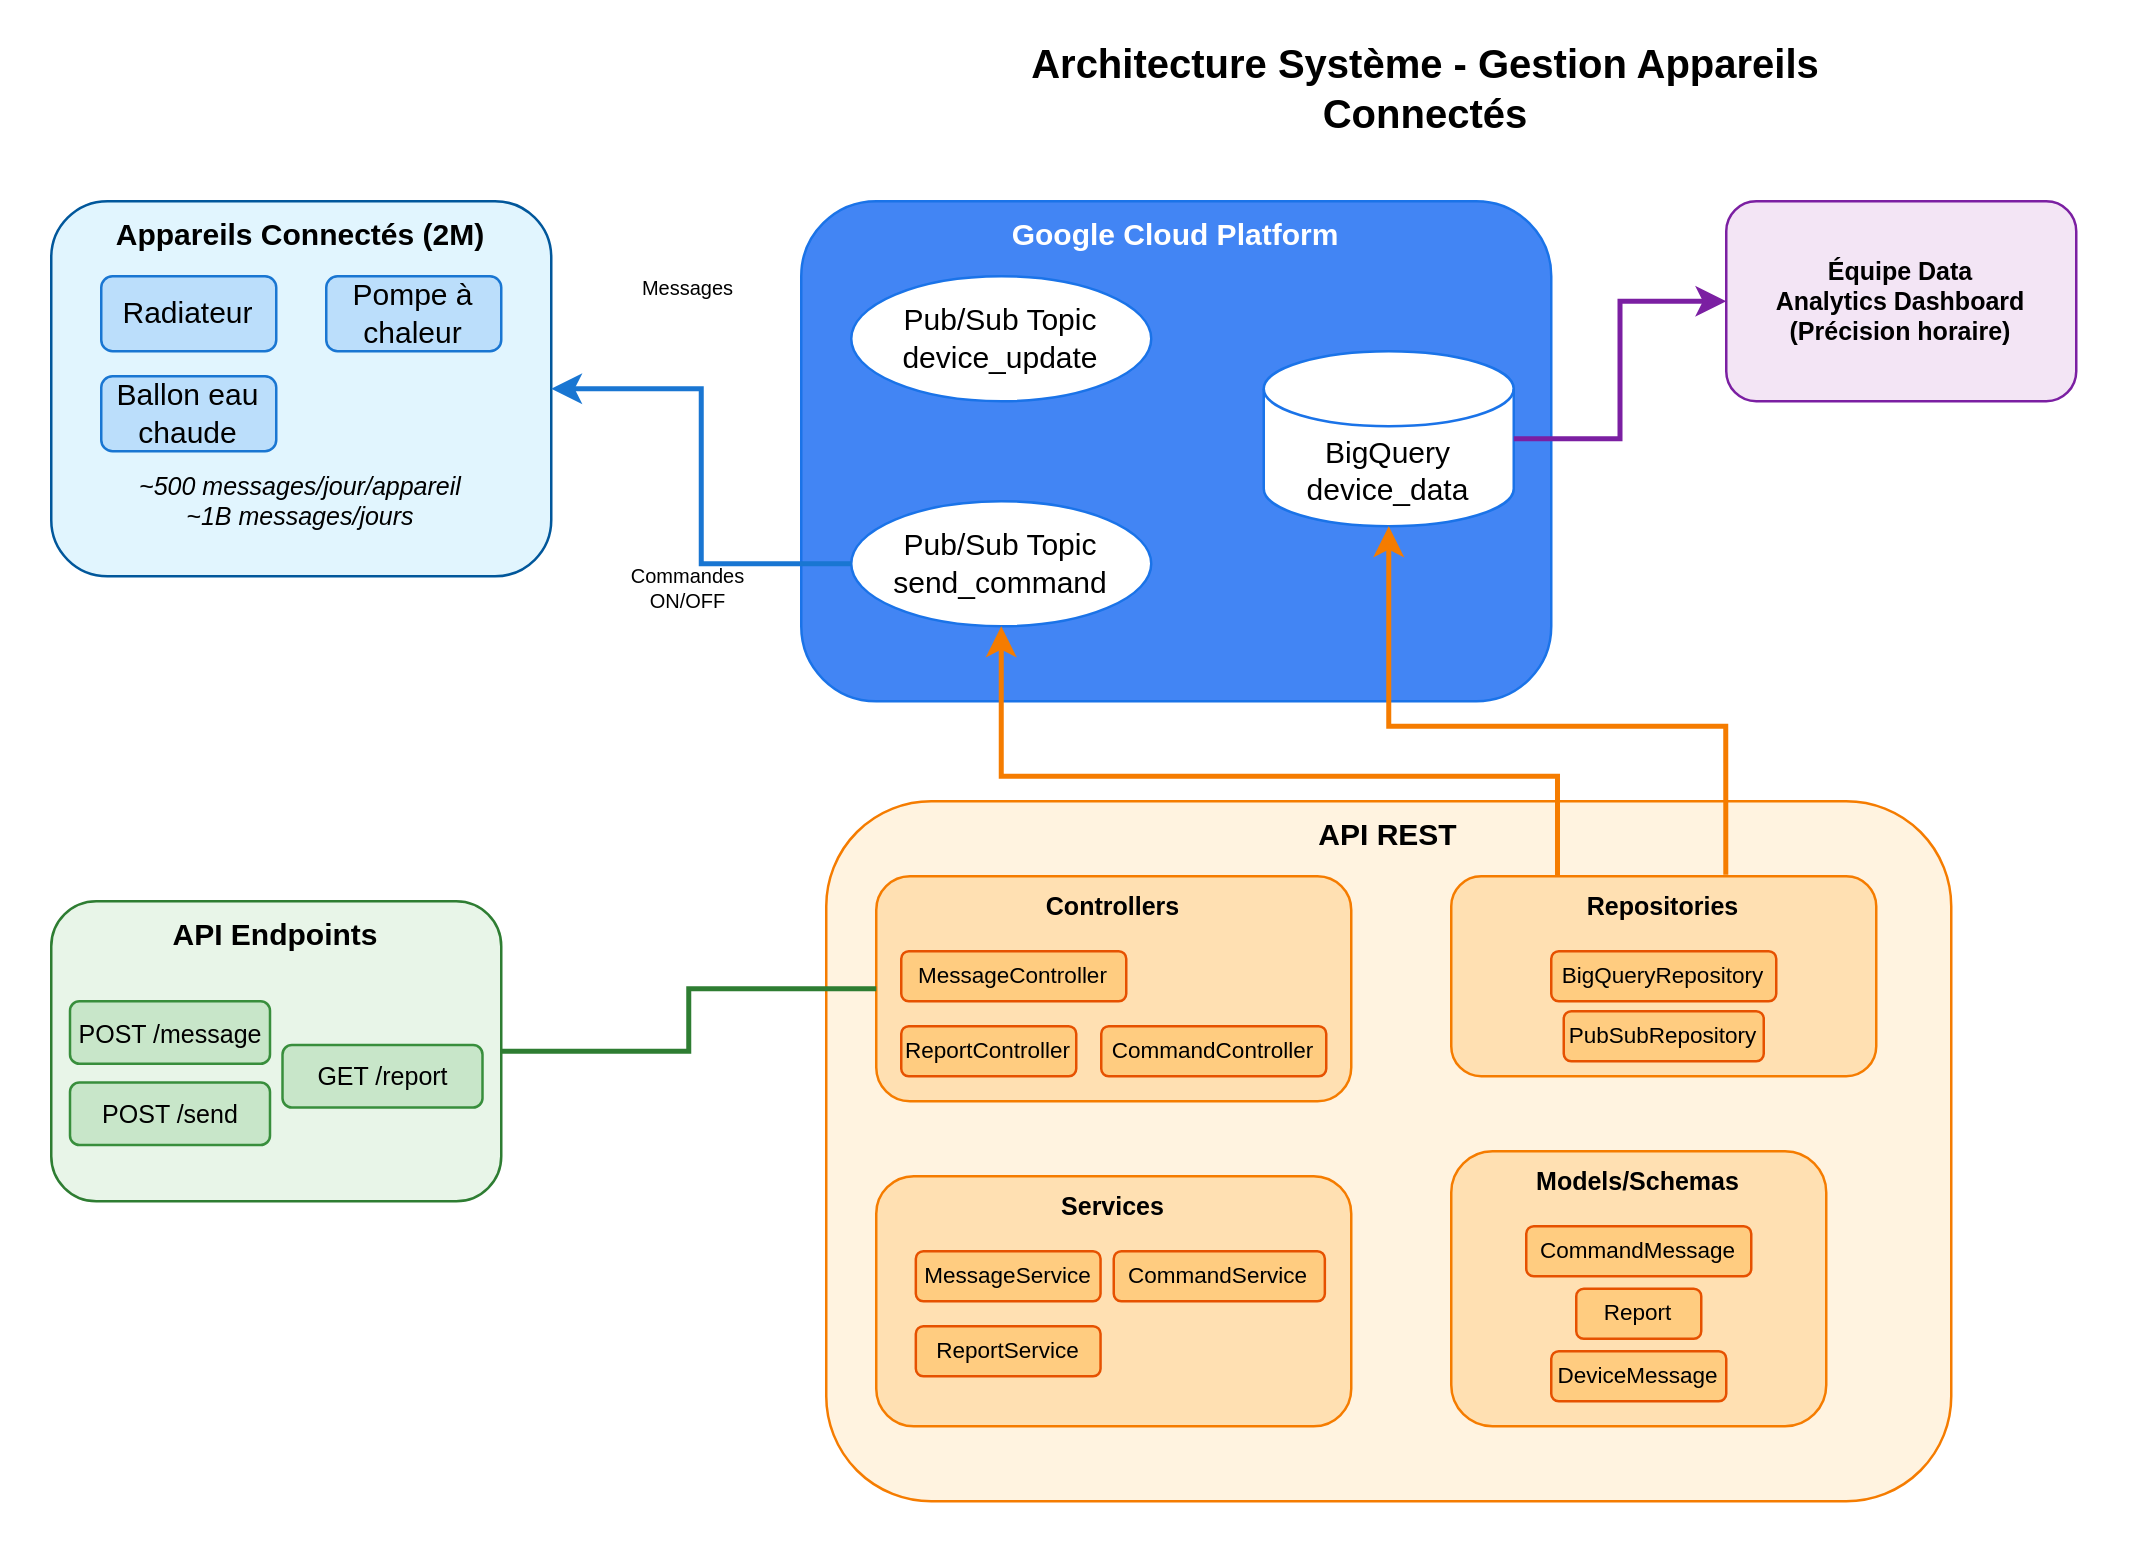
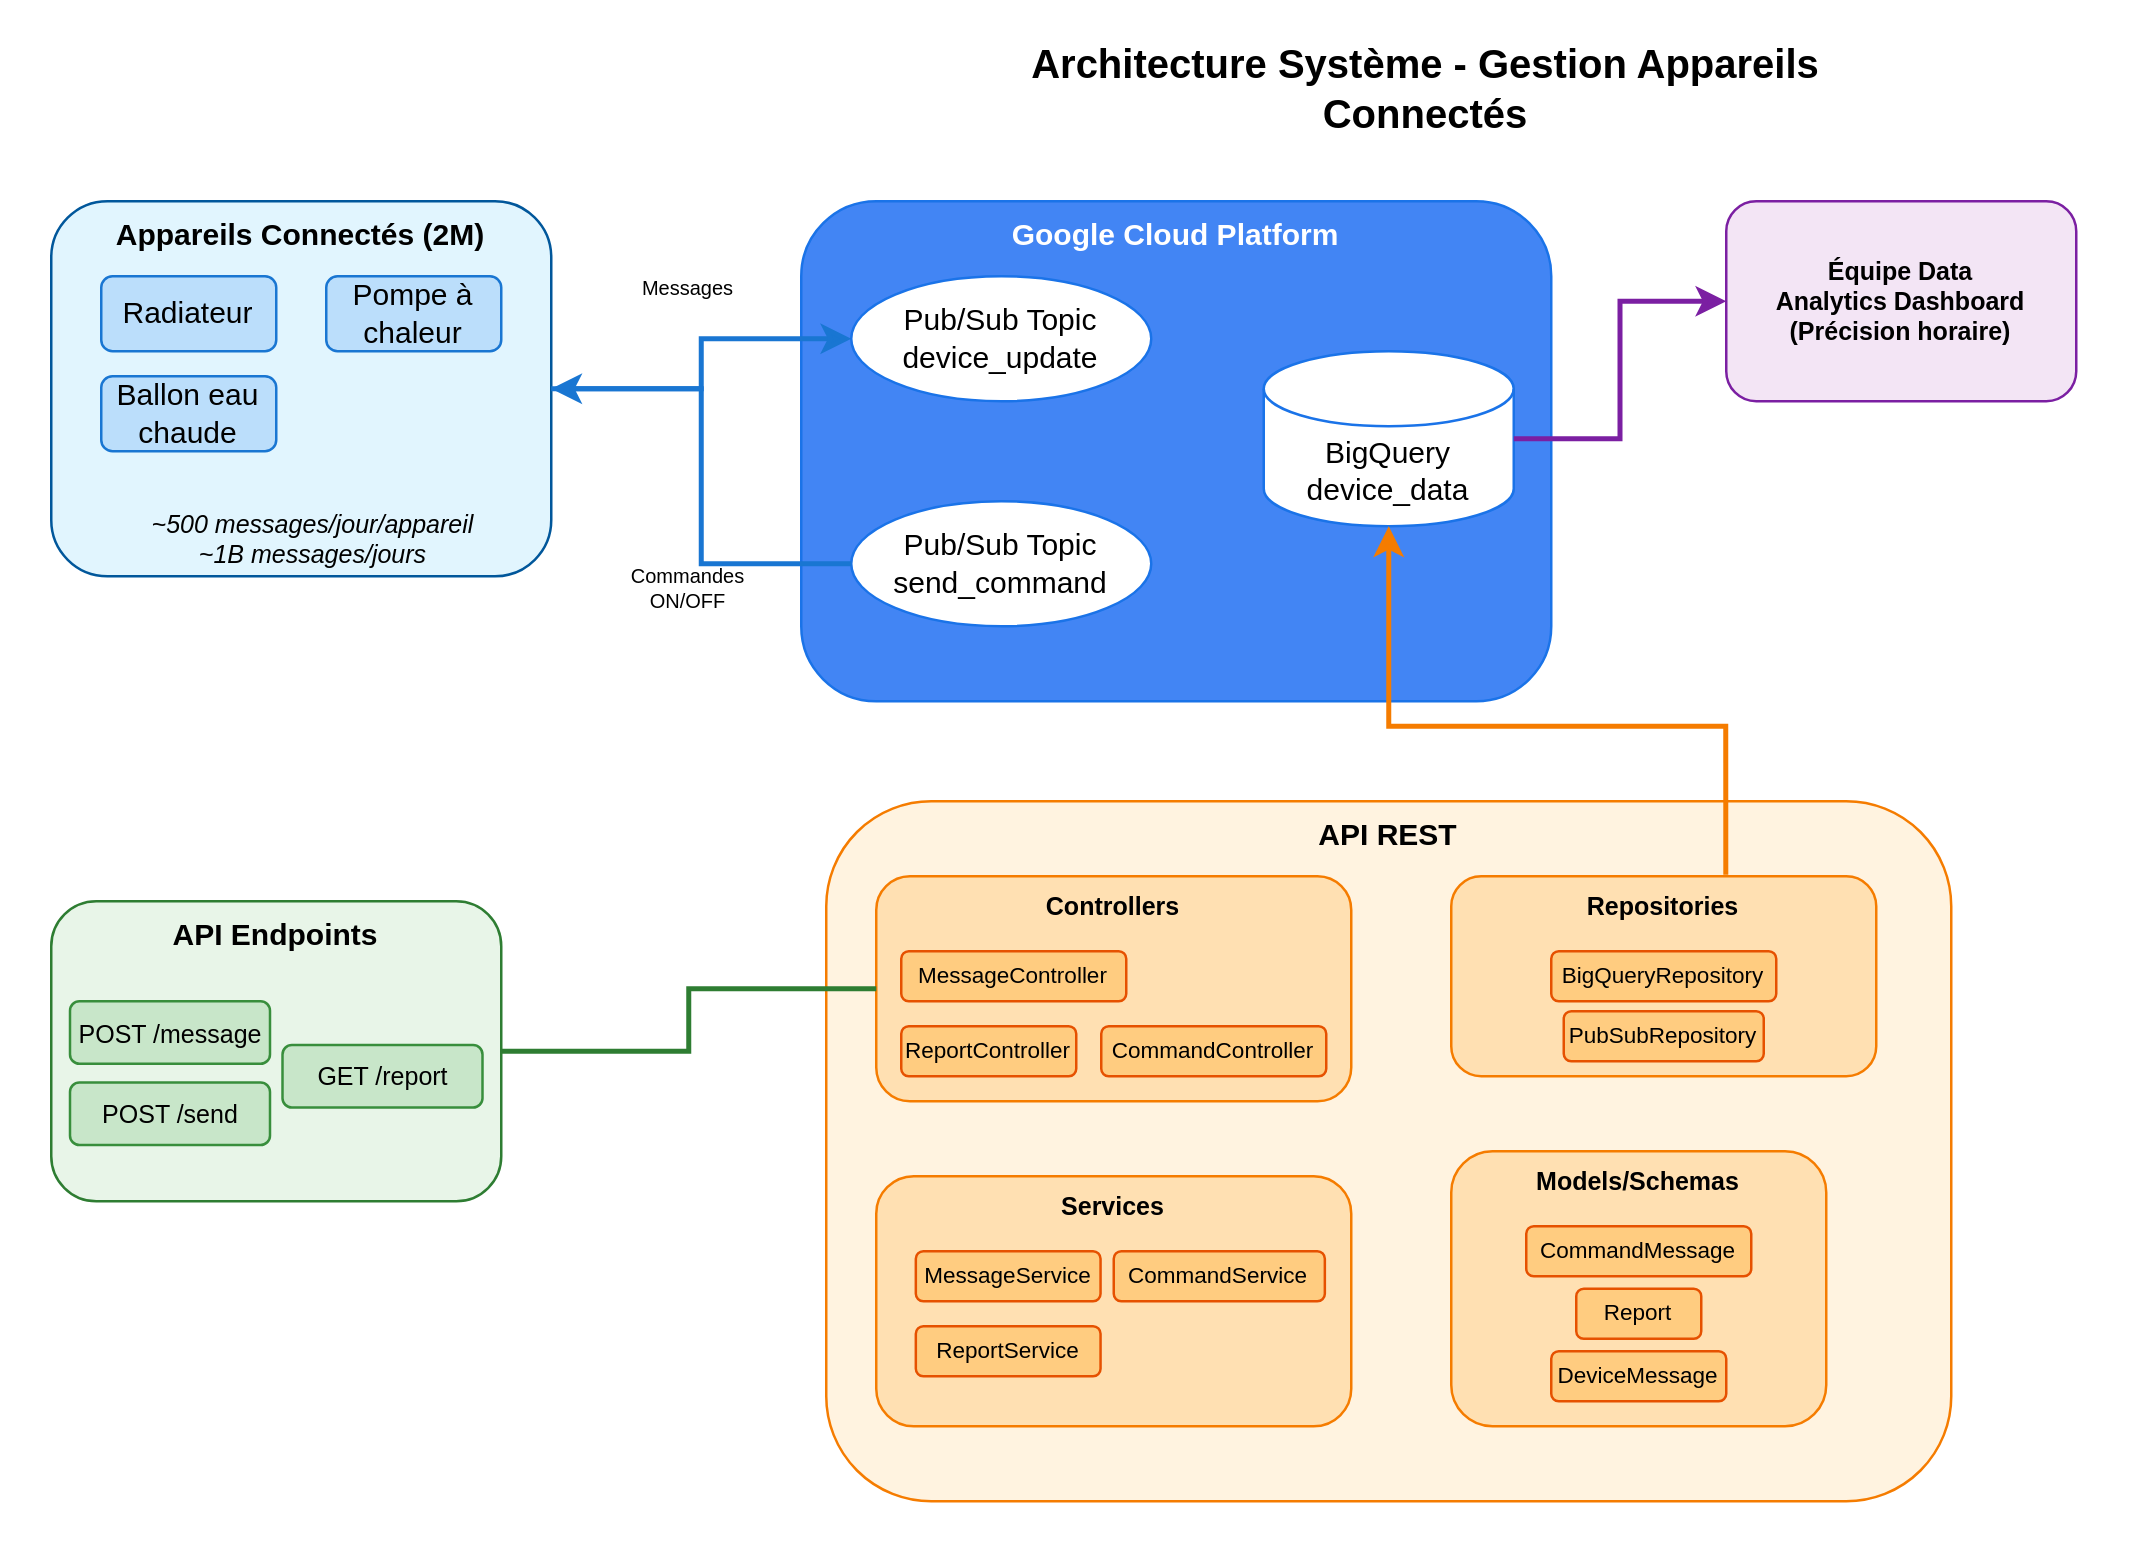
+ <mxCell id="18" value="" style="endArrow=classic;html=1;rounded=0;exitX=1;exitY=0.5;exitDx=0;exitDy=0;entryX=0;entryY=0.5;entryDx=0;entryDy=0;strokeWidth=2;strokeColor=#1976D2;edgeStyle=orthogonalEdgeStyle;" parent="1" source="3" target="9" edge="1"><mxGeometry width="50" height="50" relative="1" as="geometry"><mxPoint x="230" y="155" as="sourcePoint" /><mxPoint x="330" y="135" as="targetPoint" /></mxGeometry></mxCell>
- <mxCell id="7" value="~500 messages/jour/appareil&lt;div&gt;~1B messages/jours&lt;/div&gt;" style="text;html=1;strokeColor=none;fillColor=none;align=center;verticalAlign=middle;whiteSpace=wrap;rounded=0;fontSize=10;fontStyle=2;" parent="1" vertex="1"><mxGeometry x="40" y="190" width="160" height="20" as="geometry" /></mxCell>
+ <mxCell id="7" value="~500 messages/jour/appareil&lt;div&gt;~1B messages/jours&lt;/div&gt;" style="text;html=1;strokeColor=none;fillColor=none;align=center;verticalAlign=middle;whiteSpace=wrap;rounded=0;fontSize=10;fontStyle=2;" parent="1" vertex="1"><mxGeometry x="45" y="205" width="160" height="20" as="geometry" /></mxCell>
- <mxCell id="20" value="" style="endArrow=classic;html=1;rounded=0;exitX=0.25;exitY=0;exitDx=0;exitDy=0;strokeWidth=2;strokeColor=#F57C00;edgeStyle=orthogonalEdgeStyle;entryX=0.5;entryY=1;entryDx=0;entryDy=0;" parent="1" source="39" target="10" edge="1"><mxGeometry width="50" height="50" relative="1" as="geometry"><mxPoint x="590" y="350" as="sourcePoint" /><mxPoint x="540" y="170" as="targetPoint" /><Array as="points"><mxPoint x="622" y="310" /><mxPoint x="400" y="310" /></Array></mxGeometry></mxCell>
